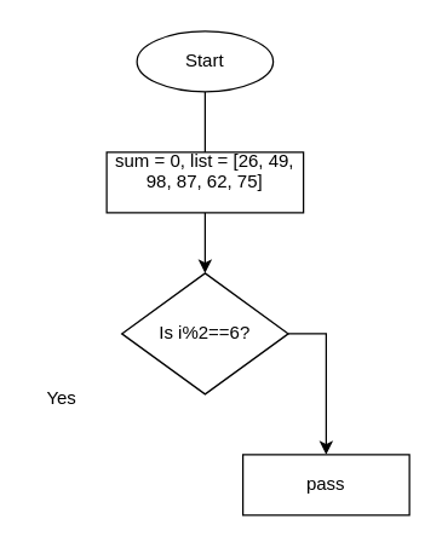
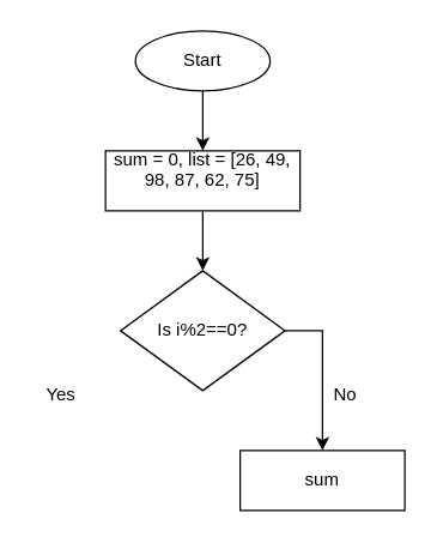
- <mxCell id="2" style="edgeStyle=orthogonalEdgeStyle;rounded=0;orthogonalLoop=1;jettySize=auto;html=1;entryX=0.5;entryY=0;entryDx=0;entryDy=0;endArrow=none;" edge="1" parent="1" source="3" target="5"><mxGeometry relative="1" as="geometry" /></mxCell>
+ <mxCell id="2" style="edgeStyle=orthogonalEdgeStyle;rounded=0;orthogonalLoop=1;jettySize=auto;html=1;entryX=0.5;entryY=0;entryDx=0;entryDy=0;" edge="1" parent="1" source="3" target="5"><mxGeometry relative="1" as="geometry" /></mxCell>
- <mxCell id="7" value="Is i%2==6?" style="rhombus;whiteSpace=wrap;html=1;" vertex="1" parent="1"><mxGeometry x="80" y="180" width="110" height="80" as="geometry" /></mxCell>
+ <mxCell id="7" value="Is i%2==0?" style="rhombus;whiteSpace=wrap;html=1;" vertex="1" parent="1"><mxGeometry x="80" y="180" width="110" height="80" as="geometry" /></mxCell>
+ <mxCell id="9" value="No" style="text;html=1;align=center;verticalAlign=middle;resizable=0;points=[];autosize=1;strokeColor=none;fillColor=none;" vertex="1" parent="1"><mxGeometry x="210" y="248" width="40" height="30" as="geometry" /></mxCell>
- <mxCell id="10" value="&lt;div&gt;&lt;span style=&quot;background-color: initial;&quot;&gt;pass&lt;/span&gt;&lt;/div&gt;" style="rounded=0;whiteSpace=wrap;html=1;" vertex="1" parent="1"><mxGeometry x="160" y="300" width="110" height="40" as="geometry" /></mxCell>
+ <mxCell id="10" value="&lt;div&gt;&lt;span style=&quot;background-color: initial;&quot;&gt;sum&lt;/span&gt;&lt;/div&gt;" style="rounded=0;whiteSpace=wrap;html=1;" vertex="1" parent="1"><mxGeometry x="160" y="300" width="110" height="40" as="geometry" /></mxCell>
